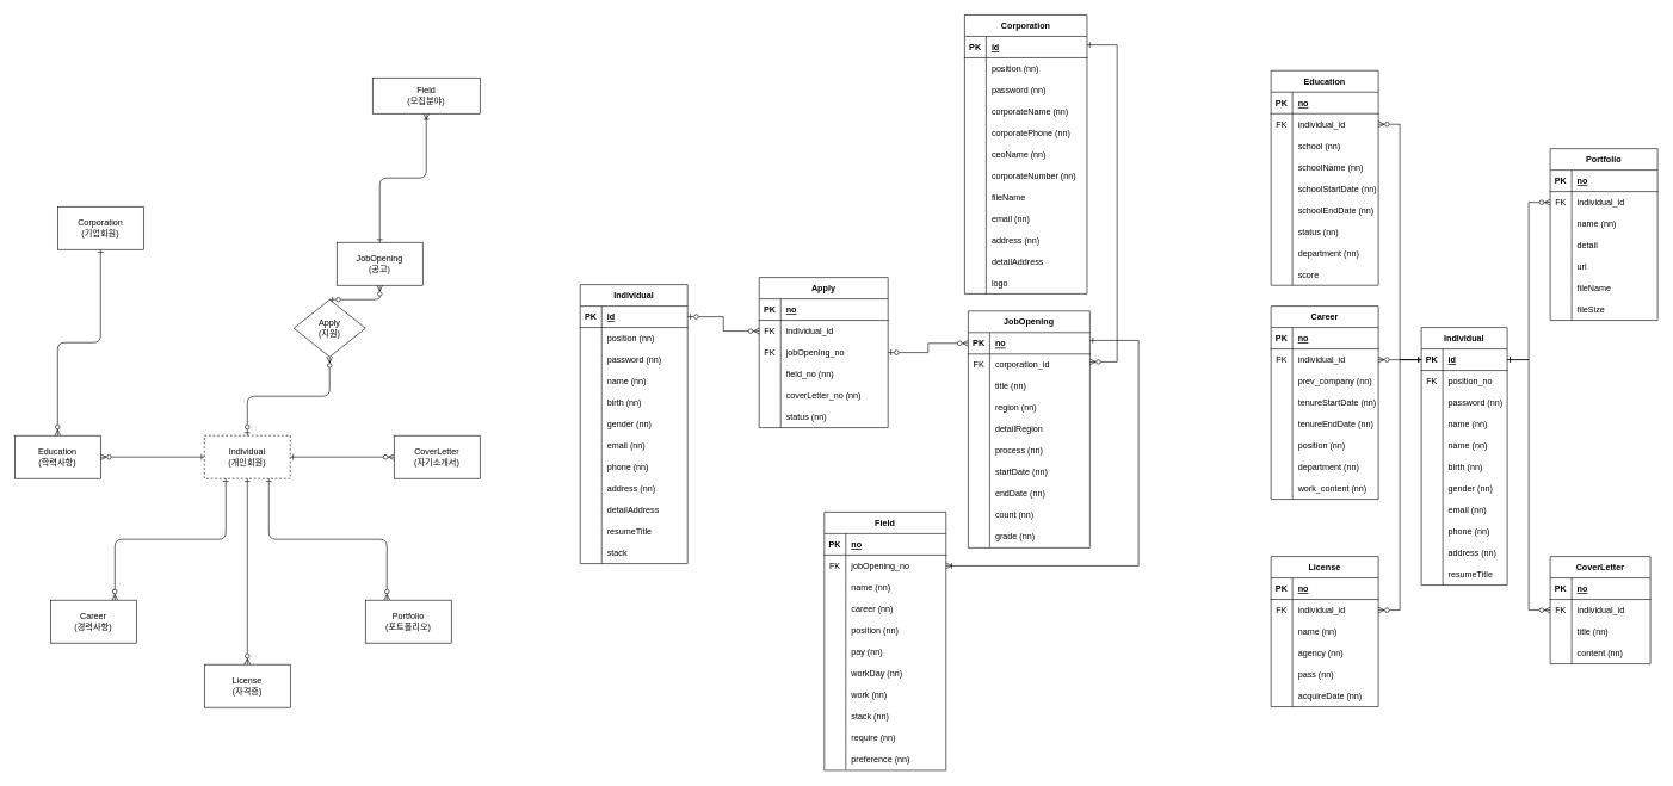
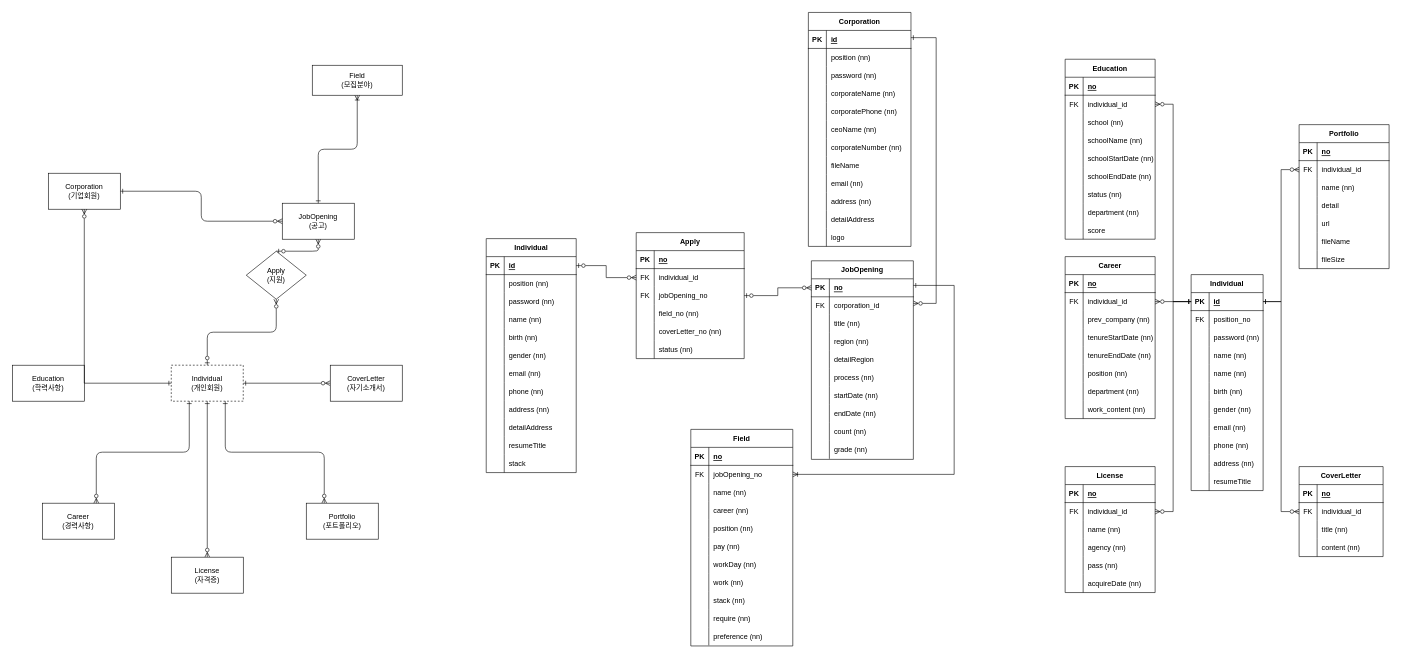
- <mxCell id="303" style="edgeStyle=orthogonalEdgeStyle;orthogonalLoop=1;jettySize=auto;html=1;startArrow=ERone;startFill=0;endArrow=ERzeroToMany;endFill=0;" parent="1" source="304" target="312" edge="1"><mxGeometry relative="1" as="geometry"><mxPoint x="530" y="316" as="targetPoint" /></mxGeometry></mxCell>
+ <mxCell id="303" style="edgeStyle=orthogonalEdgeStyle;orthogonalLoop=1;jettySize=auto;html=1;entryX=0;entryY=0.5;entryDx=0;entryDy=0;startArrow=ERone;startFill=0;endArrow=ERzeroToMany;endFill=0;" parent="1" source="304" target="302" edge="1"><mxGeometry relative="1" as="geometry"><mxPoint x="530" y="316" as="targetPoint" /></mxGeometry></mxCell>
- <mxCell id="319" style="edgeStyle=orthogonalEdgeStyle;rounded=0;orthogonalLoop=1;jettySize=auto;html=1;exitX=0;exitY=0.5;exitDx=0;exitDy=0;startArrow=ERone;startFill=0;endArrow=ERzeroToMany;endFill=0;entryX=1;entryY=0.5;entryDx=0;entryDy=0;" parent="1" source="306" target="312" edge="1"><mxGeometry relative="1" as="geometry"><mxPoint x="260" y="646" as="sourcePoint" /><mxPoint x="260" y="906" as="targetPoint" /></mxGeometry></mxCell>
+ <mxCell id="319" style="edgeStyle=orthogonalEdgeStyle;rounded=0;orthogonalLoop=1;jettySize=auto;html=1;exitX=0;exitY=0.5;exitDx=0;exitDy=0;startArrow=ERone;startFill=0;endArrow=ERzeroToMany;endFill=0;" parent="1" source="306" target="304" edge="1"><mxGeometry relative="1" as="geometry"><mxPoint x="260" y="646" as="sourcePoint" /><mxPoint x="260" y="906" as="targetPoint" /></mxGeometry></mxCell>
